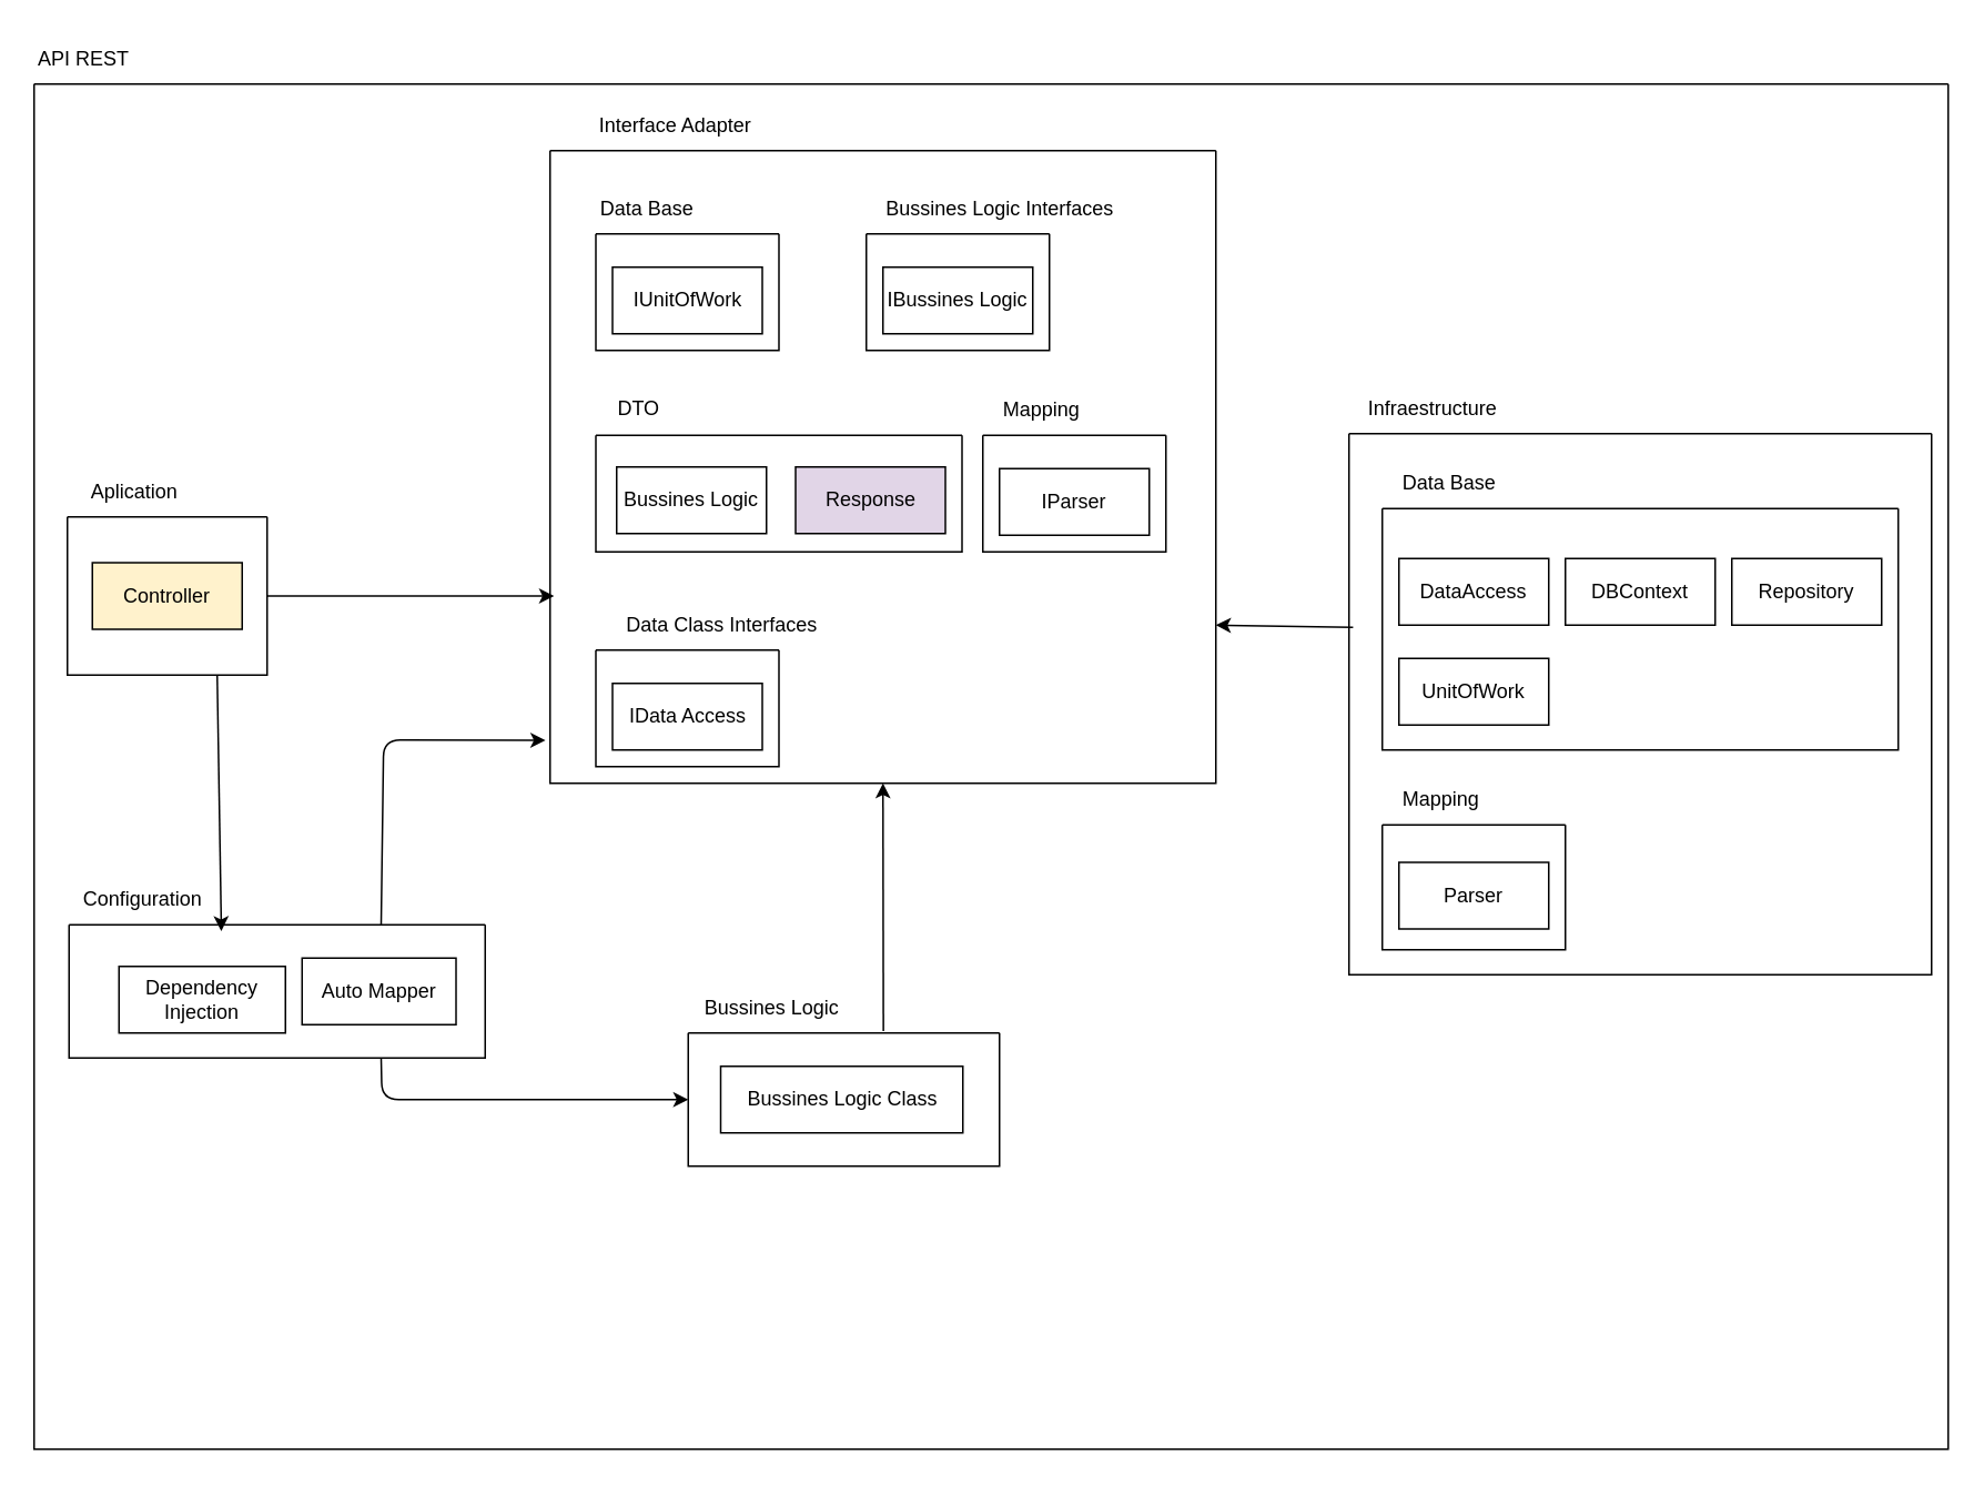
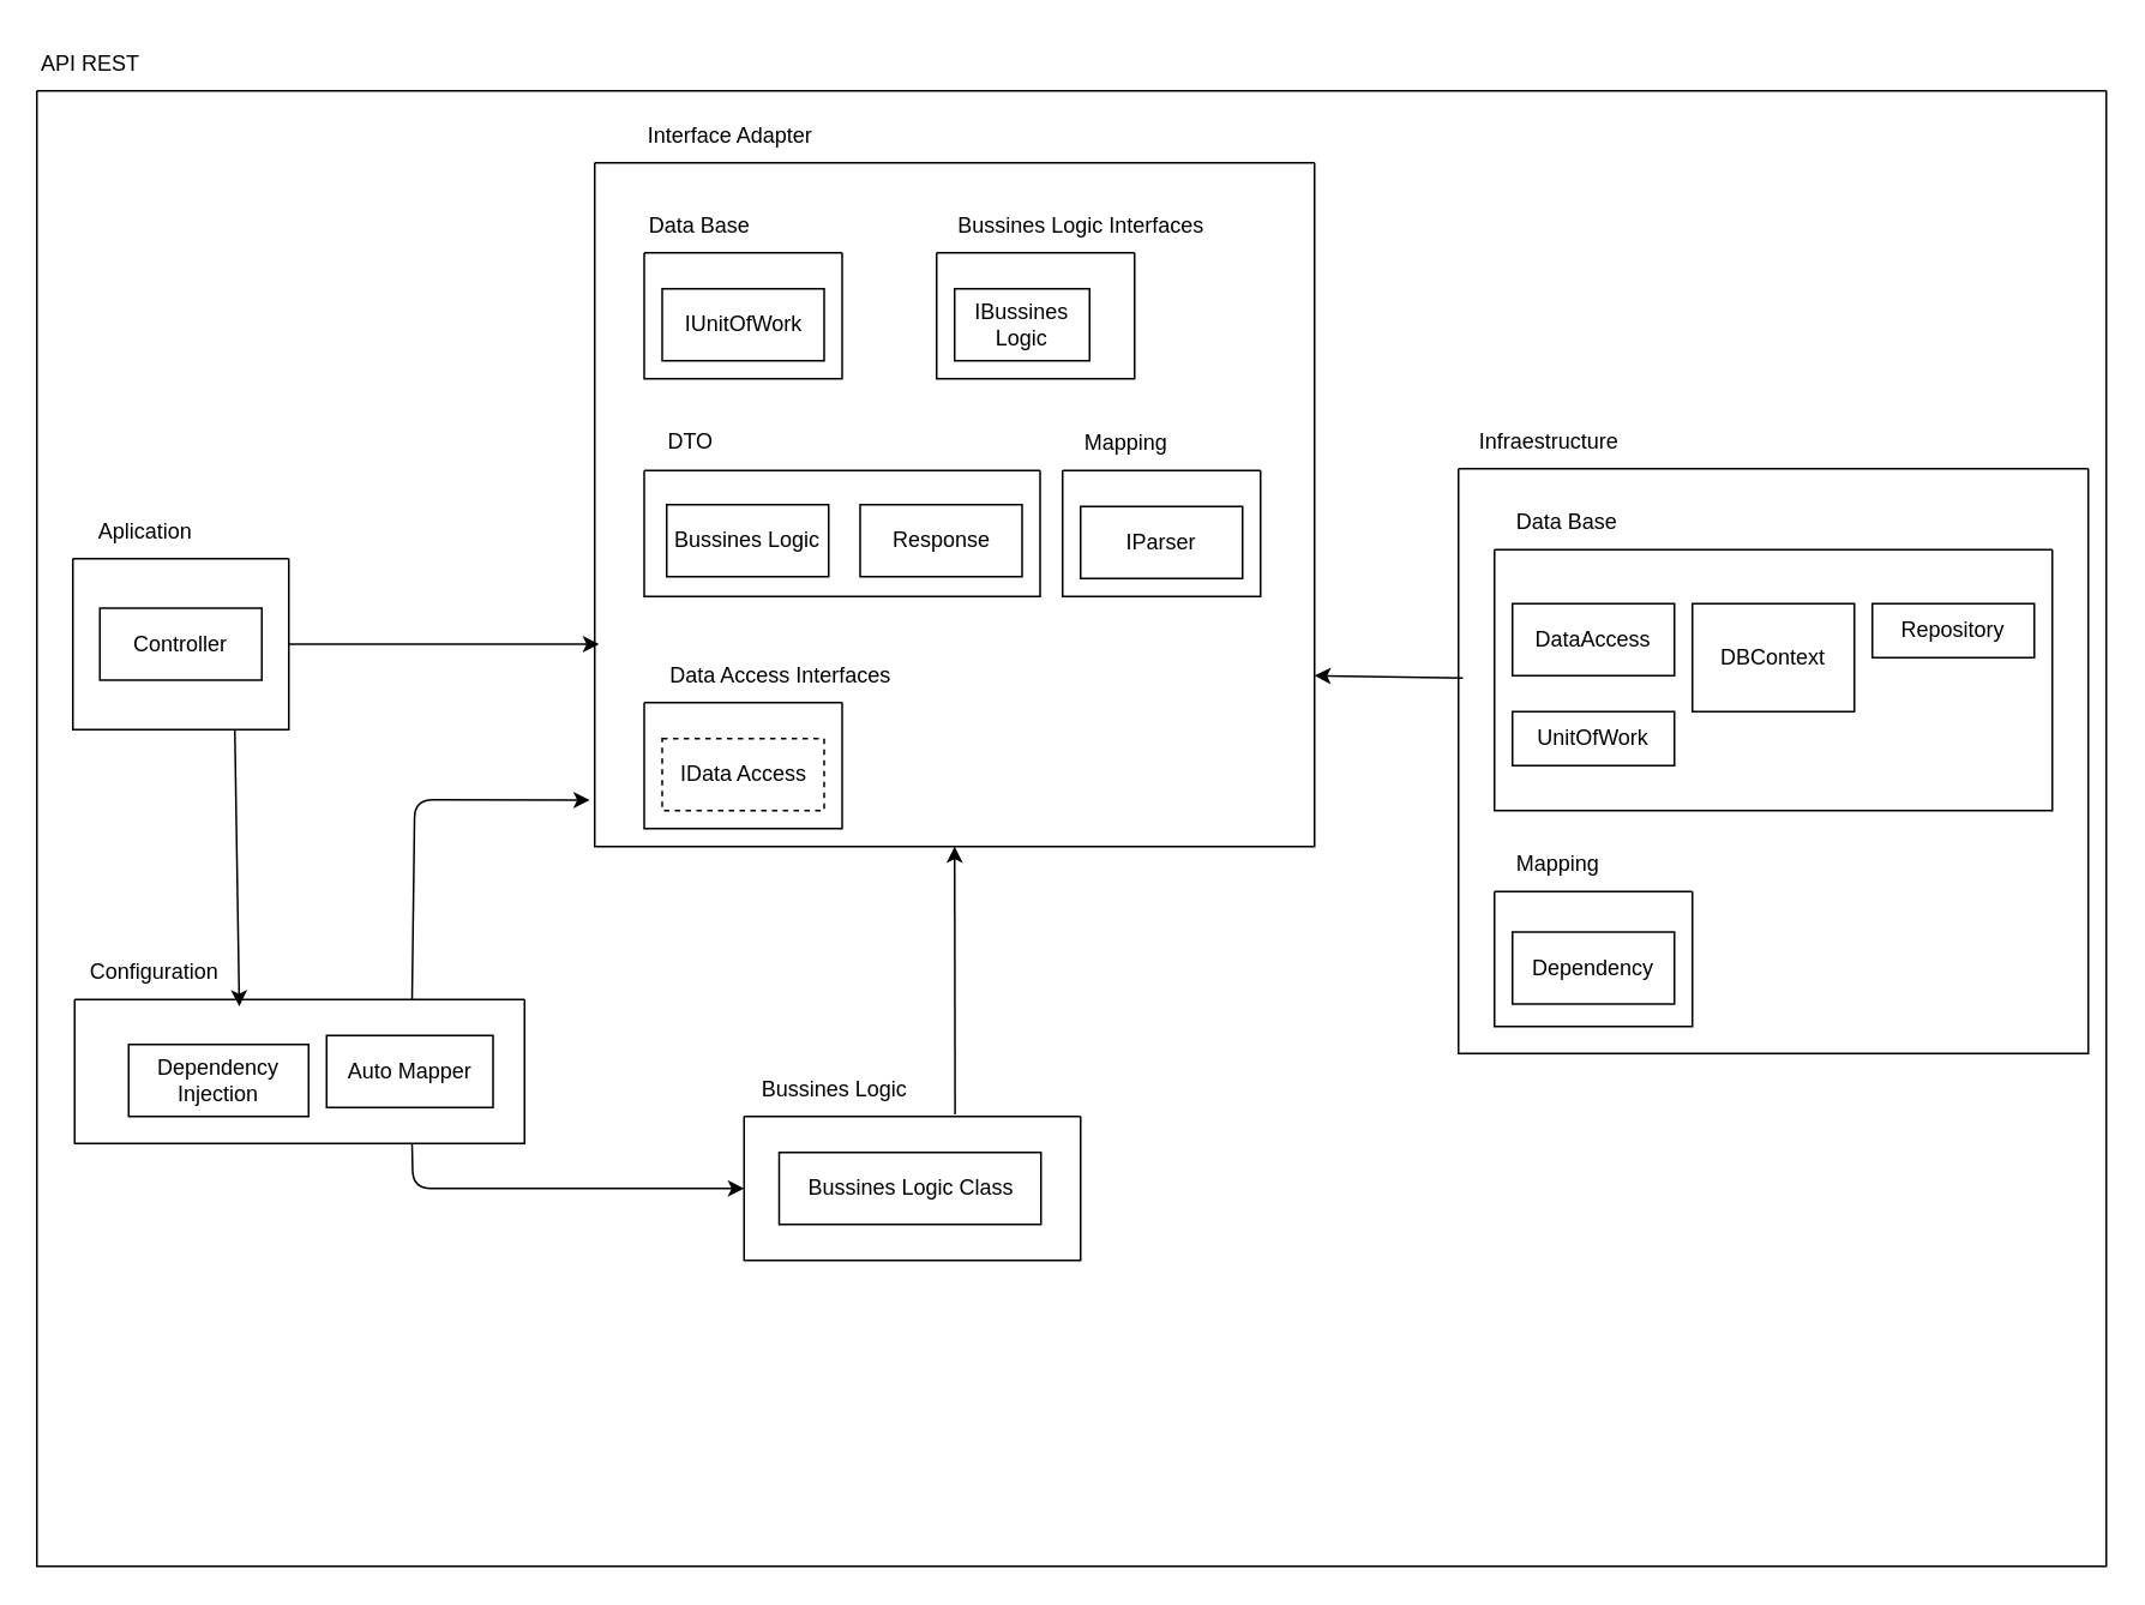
- <mxCell id="20" value="IBussines Logic" style="whiteSpace=wrap;html=1;" vertex="1" parent="19"><mxGeometry x="10" y="20" width="90" height="40" as="geometry" /></mxCell>
+ <mxCell id="20" value="IBussines Logic" style="whiteSpace=wrap;html=1;" vertex="1" parent="19"><mxGeometry x="10" y="20" width="75" height="40" as="geometry" /></mxCell>
- <mxCell id="16" value="Response" style="whiteSpace=wrap;html=1;fillColor=#e1d5e7;" parent="15" vertex="1"><mxGeometry x="120" y="19" width="90" height="40" as="geometry" /></mxCell>
+ <mxCell id="16" value="Response" style="whiteSpace=wrap;html=1;" parent="15" vertex="1"><mxGeometry x="120" y="19" width="90" height="40" as="geometry" /></mxCell>
- <mxCell id="28" value="DBContext" style="whiteSpace=wrap;html=1;" parent="27" vertex="1"><mxGeometry x="110" y="30" width="90" height="40" as="geometry" /></mxCell>
+ <mxCell id="28" value="DBContext" style="whiteSpace=wrap;html=1;" parent="27" vertex="1"><mxGeometry x="110" y="30" width="90" height="60" as="geometry" /></mxCell>
- <mxCell id="29" value="Repository" style="whiteSpace=wrap;html=1;" parent="27" vertex="1"><mxGeometry x="210" y="30" width="90" height="40" as="geometry" /></mxCell>
+ <mxCell id="29" value="Repository" style="whiteSpace=wrap;html=1;" parent="27" vertex="1"><mxGeometry x="210" y="30" width="90" height="30" as="geometry" /></mxCell>
- <mxCell id="5" value="Controller" style="whiteSpace=wrap;html=1;fillColor=#fff2cc;" parent="4" vertex="1"><mxGeometry x="15" y="27.5" width="90" height="40" as="geometry" /></mxCell>
+ <mxCell id="5" value="Controller" style="whiteSpace=wrap;html=1;" parent="4" vertex="1"><mxGeometry x="15" y="27.5" width="90" height="40" as="geometry" /></mxCell>
- <mxCell id="24" value="Data Class Interfaces" style="text;html=1;align=center;verticalAlign=middle;resizable=0;points=[];autosize=1;strokeColor=none;fillColor=none;" vertex="1" parent="8"><mxGeometry x="27.5" y="270" width="150" height="30" as="geometry" /></mxCell>
+ <mxCell id="24" value="Data Access Interfaces" style="text;html=1;align=center;verticalAlign=middle;resizable=0;points=[];autosize=1;strokeColor=none;fillColor=none;" vertex="1" parent="8"><mxGeometry x="27.5" y="270" width="150" height="30" as="geometry" /></mxCell>
- <mxCell id="31" value="UnitOfWork" style="whiteSpace=wrap;html=1;" parent="27" vertex="1"><mxGeometry x="10" y="90" width="90" height="40" as="geometry" /></mxCell>
+ <mxCell id="31" value="UnitOfWork" style="whiteSpace=wrap;html=1;" parent="27" vertex="1"><mxGeometry x="10" y="90" width="90" height="30" as="geometry" /></mxCell>
- <mxCell id="23" value="IData Access" style="whiteSpace=wrap;html=1;" vertex="1" parent="22"><mxGeometry x="10" y="20" width="90" height="40" as="geometry" /></mxCell>
+ <mxCell id="23" value="IData Access" style="whiteSpace=wrap;html=1;dashed=1;" vertex="1" parent="22"><mxGeometry x="10" y="20" width="90" height="40" as="geometry" /></mxCell>
- <mxCell id="34" value="Parser" style="whiteSpace=wrap;html=1;" parent="33" vertex="1"><mxGeometry x="10" y="22.5" width="90" height="40" as="geometry" /></mxCell>
+ <mxCell id="34" value="Dependency" style="whiteSpace=wrap;html=1;" parent="33" vertex="1"><mxGeometry x="10" y="22.5" width="90" height="40" as="geometry" /></mxCell>
